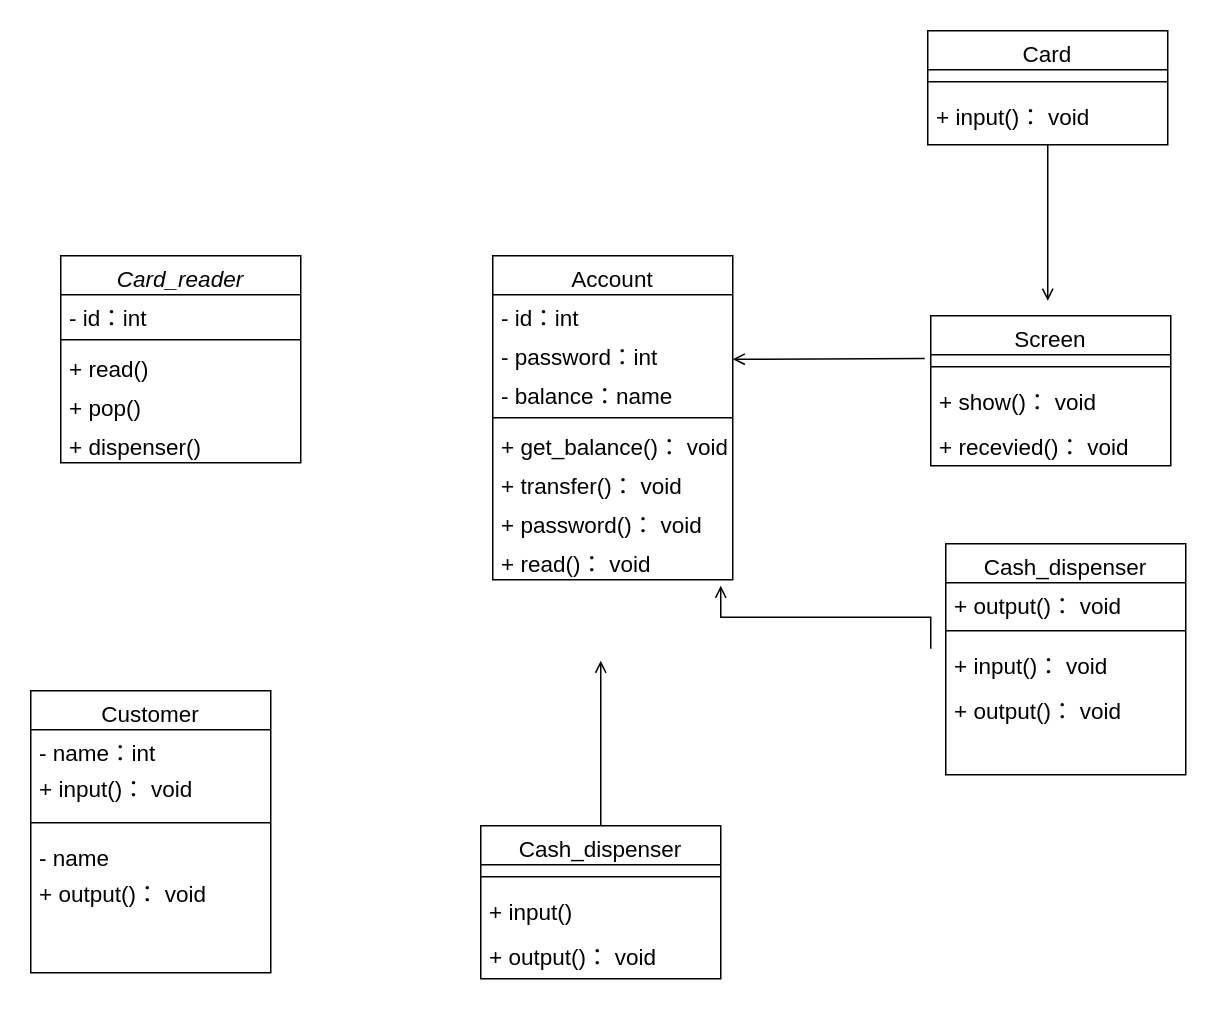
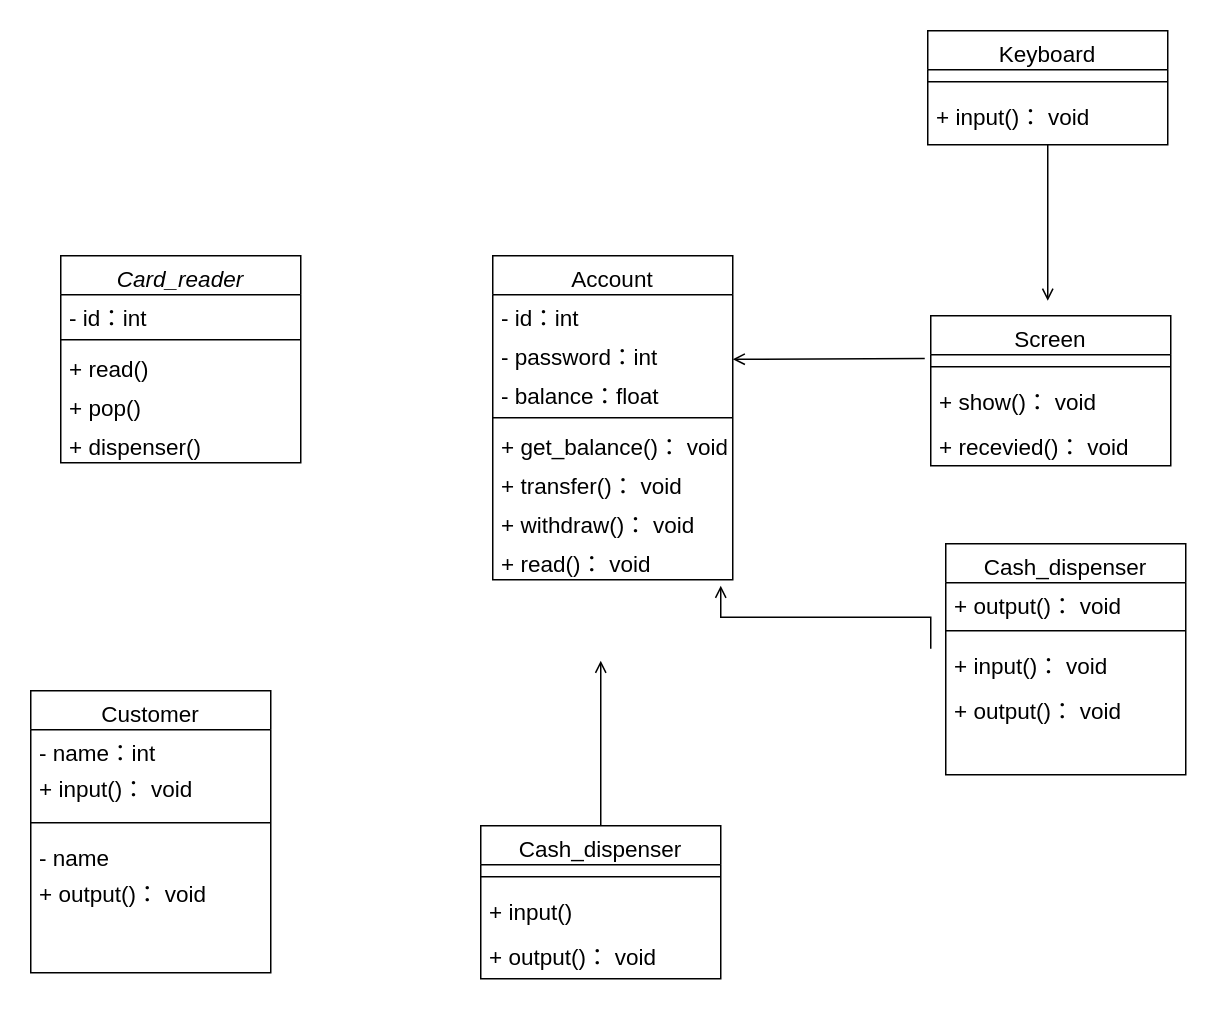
- <mxCell id="27" value="Card" style="swimlane;fontStyle=0;align=center;verticalAlign=top;childLayout=stackLayout;horizontal=1;startSize=26;horizontalStack=0;resizeParent=1;resizeLast=0;collapsible=1;marginBottom=0;rounded=0;shadow=0;strokeWidth=1;fontSize=15;" vertex="1" parent="1"><mxGeometry x="618" y="20" width="160" height="76" as="geometry"><mxRectangle x="550" y="140" width="160" height="26" as="alternateBounds" /></mxGeometry></mxCell>
+ <mxCell id="27" value="Keyboard" style="swimlane;fontStyle=0;align=center;verticalAlign=top;childLayout=stackLayout;horizontal=1;startSize=26;horizontalStack=0;resizeParent=1;resizeLast=0;collapsible=1;marginBottom=0;rounded=0;shadow=0;strokeWidth=1;fontSize=15;" vertex="1" parent="1"><mxGeometry x="618" y="20" width="160" height="76" as="geometry"><mxRectangle x="550" y="140" width="160" height="26" as="alternateBounds" /></mxGeometry></mxCell>
- <mxCell id="11" value="- balance：name" style="text;align=left;verticalAlign=top;spacingLeft=4;spacingRight=4;overflow=hidden;rotatable=0;points=[[0,0.5],[1,0.5]];portConstraint=eastwest;rounded=0;shadow=0;html=0;fontStyle=0;fontSize=15;" parent="8" vertex="1"><mxGeometry y="78" width="160" height="26" as="geometry" /></mxCell>
+ <mxCell id="11" value="- balance：float" style="text;align=left;verticalAlign=top;spacingLeft=4;spacingRight=4;overflow=hidden;rotatable=0;points=[[0,0.5],[1,0.5]];portConstraint=eastwest;rounded=0;shadow=0;html=0;fontStyle=0;fontSize=15;" parent="8" vertex="1"><mxGeometry y="78" width="160" height="26" as="geometry" /></mxCell>
- <mxCell id="15" value="+ password()： void" style="text;align=left;verticalAlign=top;spacingLeft=4;spacingRight=4;overflow=hidden;rotatable=0;points=[[0,0.5],[1,0.5]];portConstraint=eastwest;fontStyle=0;fontSize=15;" vertex="1" parent="8"><mxGeometry y="164" width="160" height="26" as="geometry" /></mxCell>
+ <mxCell id="15" value="+ withdraw()： void" style="text;align=left;verticalAlign=top;spacingLeft=4;spacingRight=4;overflow=hidden;rotatable=0;points=[[0,0.5],[1,0.5]];portConstraint=eastwest;fontStyle=0;fontSize=15;" vertex="1" parent="8"><mxGeometry y="164" width="160" height="26" as="geometry" /></mxCell>
